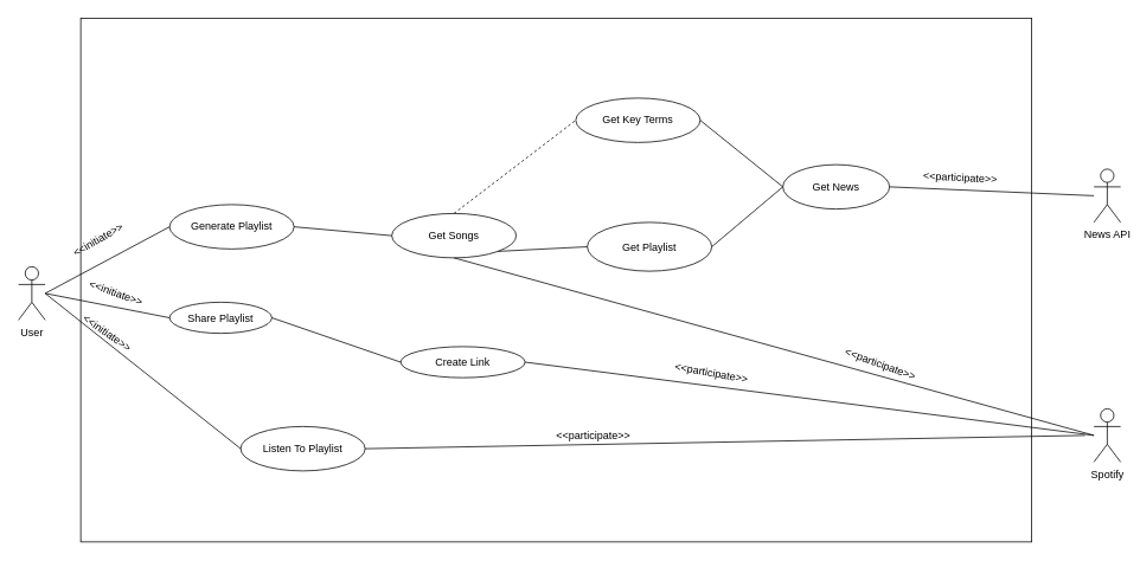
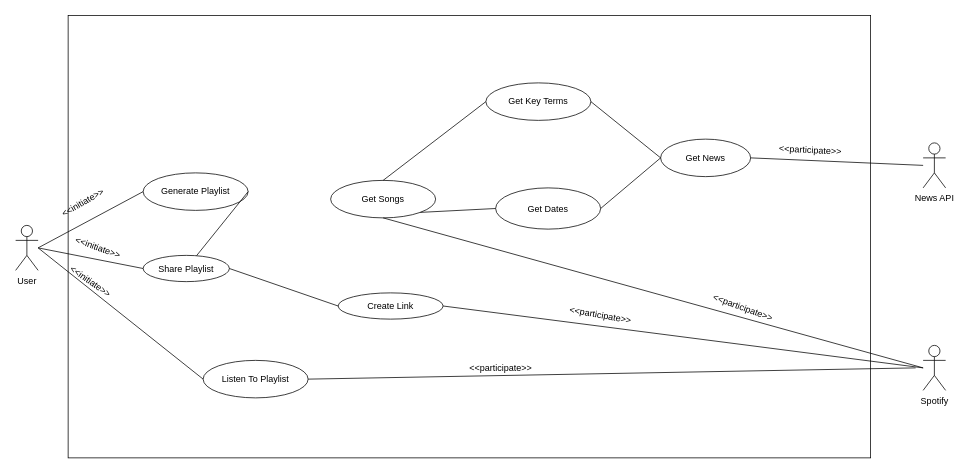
- <mxCell id="19" value="" style="endArrow=none;html=1;exitX=0.5;exitY=0;exitDx=0;exitDy=0;entryX=0;entryY=0.5;entryDx=0;entryDy=0;dashed=1;" edge="1" parent="1" source="17" target="12"><mxGeometry width="50" height="50" relative="1" as="geometry"><mxPoint x="597" y="175" as="sourcePoint" /><mxPoint x="647" y="125" as="targetPoint" /></mxGeometry></mxCell>
+ <mxCell id="19" value="" style="endArrow=none;html=1;exitX=0.5;exitY=0;exitDx=0;exitDy=0;entryX=0;entryY=0.5;entryDx=0;entryDy=0;" edge="1" parent="1" source="17" target="12"><mxGeometry width="50" height="50" relative="1" as="geometry"><mxPoint x="597" y="175" as="sourcePoint" /><mxPoint x="647" y="125" as="targetPoint" /></mxGeometry></mxCell>
- <mxCell id="22" value="" style="endArrow=none;html=1;entryX=0;entryY=0.5;entryDx=0;entryDy=0;exitX=1;exitY=0.5;exitDx=0;exitDy=0;" edge="1" parent="1" source="5" target="17"><mxGeometry width="50" height="50" relative="1" as="geometry"><mxPoint x="10" y="720" as="sourcePoint" /><mxPoint x="60" y="670" as="targetPoint" /></mxGeometry></mxCell>
+ <mxCell id="22" value="" style="endArrow=none;html=1;exitX=1;exitY=0.5;exitDx=0;exitDy=0;" edge="1" parent="1" source="5" target="23"><mxGeometry width="50" height="50" relative="1" as="geometry"><mxPoint x="10" y="720" as="sourcePoint" /><mxPoint x="60" y="670" as="targetPoint" /></mxGeometry></mxCell>
- <mxCell id="13" value="Get Playlist" style="ellipse;whiteSpace=wrap;html=1;" vertex="1" parent="1"><mxGeometry x="660" y="250" width="140" height="55" as="geometry" /></mxCell>
+ <mxCell id="13" value="Get Dates" style="ellipse;whiteSpace=wrap;html=1;" vertex="1" parent="1"><mxGeometry x="660" y="250" width="140" height="55" as="geometry" /></mxCell>
